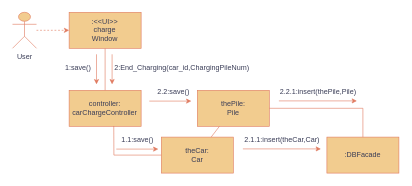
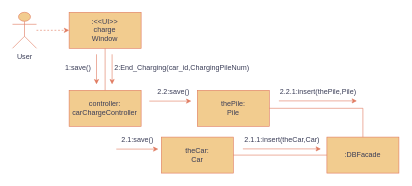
- <mxCell id="19" value="" style="endArrow=none;html=1;rounded=0;labelBackgroundColor=none;strokeColor=#E07A5F;fontColor=default;" parent="1" source="10" target="8" edge="1"><mxGeometry width="50" height="50" relative="1" as="geometry"><mxPoint x="388" y="308" as="sourcePoint" /><mxPoint x="458.711" y="258" as="targetPoint" /></mxGeometry></mxCell>
+ <mxCell id="19" value="" style="endArrow=none;html=1;rounded=0;entryX=0;entryY=0.5;entryDx=0;entryDy=0;labelBackgroundColor=none;strokeColor=#E07A5F;fontColor=default;" parent="1" source="10" target="9" edge="1"><mxGeometry width="50" height="50" relative="1" as="geometry"><mxPoint x="388" y="308" as="sourcePoint" /><mxPoint x="458.711" y="258" as="targetPoint" /></mxGeometry></mxCell>
- <mxCell id="16" value="1.1:save()" style="text;html=1;align=center;verticalAlign=middle;resizable=0;points=[];autosize=1;strokeColor=none;fillColor=none;labelBackgroundColor=none;fontColor=#393C56;" parent="1" vertex="1"><mxGeometry x="188" y="218" width="80" height="30" as="geometry" /></mxCell>
+ <mxCell id="16" value="2.1:save()" style="text;html=1;align=center;verticalAlign=middle;resizable=0;points=[];autosize=1;strokeColor=none;fillColor=none;labelBackgroundColor=none;fontColor=#393C56;" parent="1" vertex="1"><mxGeometry x="188" y="218" width="80" height="30" as="geometry" /></mxCell>
- <mxCell id="15" value="" style="endArrow=none;html=1;rounded=0;entryX=0.62;entryY=0.99;entryDx=0;entryDy=0;entryPerimeter=0;exitX=0;exitY=0.5;exitDx=0;exitDy=0;labelBackgroundColor=none;strokeColor=#E07A5F;fontColor=default;" parent="1" source="10" target="3" edge="1"><mxGeometry width="50" height="50" relative="1" as="geometry"><mxPoint x="189" y="258" as="sourcePoint" /><mxPoint x="244" y="218" as="targetPoint" /><Array as="points"><mxPoint x="189" y="258" /></Array></mxGeometry></mxCell>
